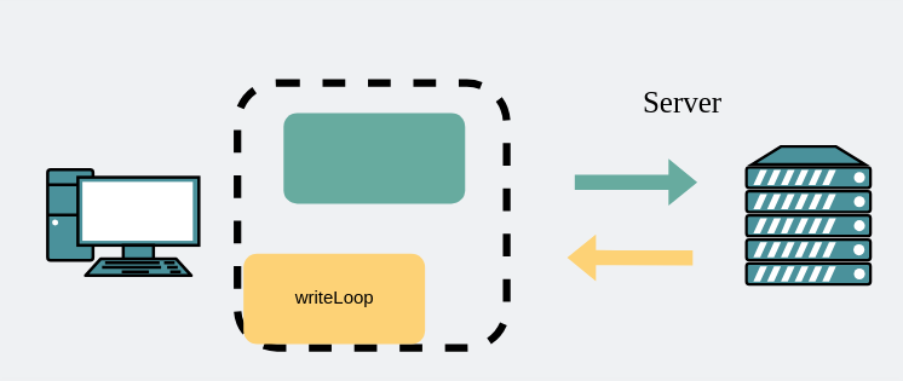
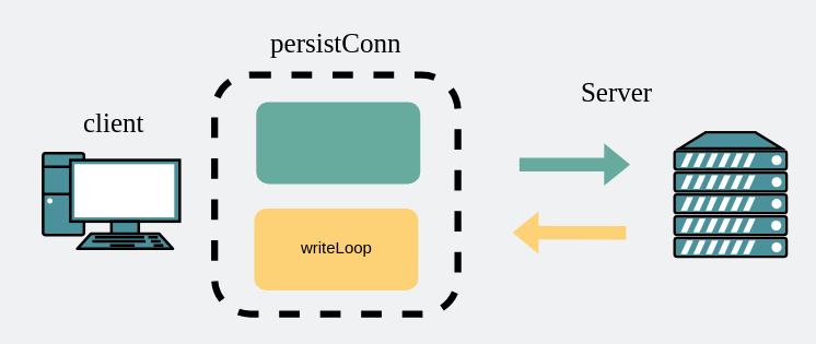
+ <mxCell id="7" value="&lt;pre style=&quot;font-family: &amp;#34;source code pro&amp;#34;&quot;&gt;&lt;font style=&quot;font-size: 20px&quot;&gt;persistConn&lt;/font&gt;&lt;/pre&gt;" style="text;html=1;strokeColor=none;fillColor=none;align=center;verticalAlign=middle;whiteSpace=wrap;rounded=0;dashed=1;" vertex="1" parent="1"><mxGeometry x="165.25" y="20" width="160.5" height="20" as="geometry" /></mxCell>
+ <mxCell id="10" value="&lt;pre style=&quot;font-family: &amp;#34;source code pro&amp;#34;&quot;&gt;&lt;font style=&quot;font-size: 20px&quot;&gt;client&lt;/font&gt;&lt;/pre&gt;" style="text;html=1;strokeColor=none;fillColor=none;align=center;verticalAlign=middle;whiteSpace=wrap;rounded=0;dashed=1;" vertex="1" parent="1"><mxGeometry x="20" y="79" width="125.5" height="20" as="geometry" /></mxCell>
- <mxCell id="4" value="writeLoop" style="rounded=1;whiteSpace=wrap;html=1;strokeColor=none;fillColor=#FDD276;" vertex="1" parent="1"><mxGeometry x="160.5" y="167.23" width="120" height="60" as="geometry" /></mxCell>
+ <mxCell id="4" value="writeLoop" style="rounded=1;whiteSpace=wrap;html=1;strokeColor=none;fillColor=#FDD276;" vertex="1" parent="1"><mxGeometry x="185.5" y="152.23" width="120" height="60" as="geometry" /></mxCell>
